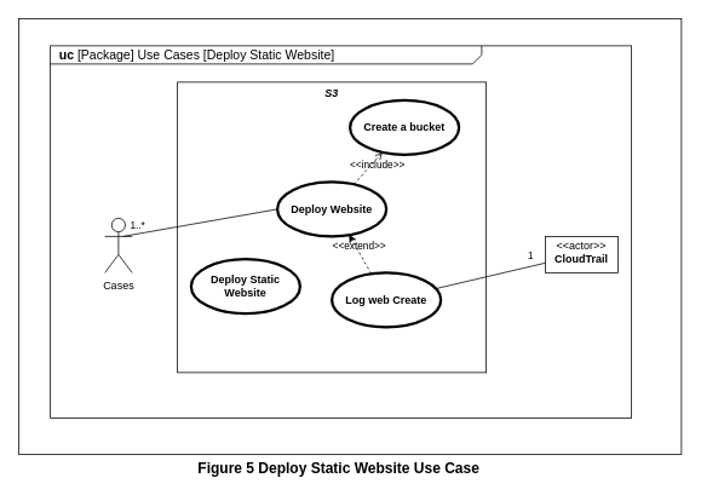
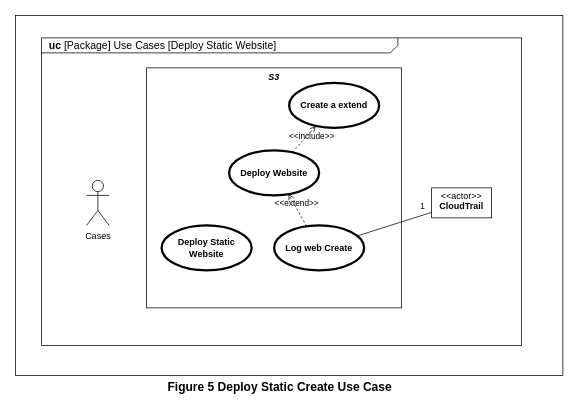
- <mxCell id="15" value="Create a bucket" style="shape=ellipse;html=1;strokeWidth=3;fontStyle=1;whiteSpace=wrap;align=center;perimeter=ellipsePerimeter;" parent="1" vertex="1"><mxGeometry x="385" y="110" width="120" height="60" as="geometry" /></mxCell>
+ <mxCell id="15" value="Create a extend" style="shape=ellipse;html=1;strokeWidth=3;fontStyle=1;whiteSpace=wrap;align=center;perimeter=ellipsePerimeter;" parent="1" vertex="1"><mxGeometry x="385" y="110" width="120" height="60" as="geometry" /></mxCell>
- <mxCell id="8" value="" style="edgeStyle=none;html=1;endArrow=none;verticalAlign=bottom;rounded=0;entryX=0.667;entryY=0.333;entryDx=0;entryDy=0;entryPerimeter=0;exitX=0;exitY=0.5;exitDx=0;exitDy=0;" parent="1" source="7" target="5" edge="1"><mxGeometry width="160" relative="1" as="geometry"><mxPoint x="445" y="260" as="sourcePoint" /><mxPoint x="605" y="260" as="targetPoint" /></mxGeometry></mxCell>
- <mxCell id="9" value="1..*" style="edgeLabel;html=1;align=center;verticalAlign=middle;resizable=0;points=[];" parent="8" vertex="1" connectable="0"><mxGeometry x="0.826" y="-1" relative="1" as="geometry"><mxPoint x="1" y="-9" as="offset" /></mxGeometry></mxCell>
- <mxCell id="14" value="&amp;lt;&amp;lt;extend&amp;gt;&amp;gt;" style="edgeStyle=none;html=1;endArrow=classic;verticalAlign=bottom;dashed=1;labelBackgroundColor=none;rounded=0;entryX=0.658;entryY=0.967;entryDx=0;entryDy=0;entryPerimeter=0;" parent="1" source="13" edge="1" target="7"><mxGeometry x="0.011" y="1" width="160" relative="1" as="geometry"><mxPoint x="265" y="300" as="sourcePoint" /><mxPoint x="425" y="300" as="targetPoint" /><mxPoint as="offset" /></mxGeometry></mxCell>
+ <mxCell id="14" value="&amp;lt;&amp;lt;extend&amp;gt;&amp;gt;" style="edgeStyle=none;html=1;endArrow=open;verticalAlign=bottom;dashed=1;labelBackgroundColor=none;rounded=0;entryX=0.658;entryY=0.967;entryDx=0;entryDy=0;entryPerimeter=0;" parent="1" source="13" edge="1" target="7"><mxGeometry x="0.011" y="1" width="160" relative="1" as="geometry"><mxPoint x="265" y="300" as="sourcePoint" /><mxPoint x="425" y="300" as="targetPoint" /><mxPoint as="offset" /></mxGeometry></mxCell>
- <mxCell id="10" value="&lt;p style=&quot;margin:0px;margin-top:4px;text-align:center;&quot;&gt;&amp;lt;&amp;lt;actor&amp;gt;&amp;gt;&lt;br&gt;&lt;b&gt;CloudTrail&lt;/b&gt;&lt;/p&gt;" style="shape=rect;html=1;overflow=fill;html=1;whiteSpace=wrap;align=center;" parent="1" vertex="1"><mxGeometry x="600" y="260" width="80" height="40" as="geometry" /></mxCell>
+ <mxCell id="10" value="&lt;p style=&quot;margin:0px;margin-top:4px;text-align:center;&quot;&gt;&amp;lt;&amp;lt;actor&amp;gt;&amp;gt;&lt;br&gt;&lt;b&gt;CloudTrail&lt;/b&gt;&lt;/p&gt;" style="shape=rect;html=1;overflow=fill;html=1;whiteSpace=wrap;align=center;" parent="1" vertex="1"><mxGeometry x="575" y="250" width="80" height="40" as="geometry" /></mxCell>
- <mxCell id="17" value="Deploy Static Website" style="shape=ellipse;html=1;strokeWidth=3;fontStyle=1;whiteSpace=wrap;align=center;perimeter=ellipsePerimeter;" vertex="1" parent="1"><mxGeometry x="210" y="285" width="120" height="60" as="geometry" /></mxCell>
+ <mxCell id="17" value="Deploy Static Website" style="shape=ellipse;html=1;strokeWidth=3;fontStyle=1;whiteSpace=wrap;align=center;perimeter=ellipsePerimeter;" vertex="1" parent="1"><mxGeometry x="215" y="300" width="120" height="60" as="geometry" /></mxCell>
- <mxCell id="3" value="&lt;font style=&quot;font-size: 16px;&quot;&gt;Figure 5 Deploy Static Website Use Case&amp;nbsp;&lt;/font&gt;" style="text;html=1;strokeColor=none;fillColor=none;align=center;verticalAlign=middle;whiteSpace=wrap;rounded=0;fontStyle=1;fontSize=16;" parent="1" vertex="1"><mxGeometry x="215" y="500" width="320" height="30" as="geometry" /></mxCell>
+ <mxCell id="3" value="&lt;font style=&quot;font-size: 16px;&quot;&gt;Figure 5 Deploy Static Create Use Case&amp;nbsp;&lt;/font&gt;" style="text;html=1;strokeColor=none;fillColor=none;align=center;verticalAlign=middle;whiteSpace=wrap;rounded=0;fontStyle=1;fontSize=16;" parent="1" vertex="1"><mxGeometry x="215" y="500" width="320" height="30" as="geometry" /></mxCell>
